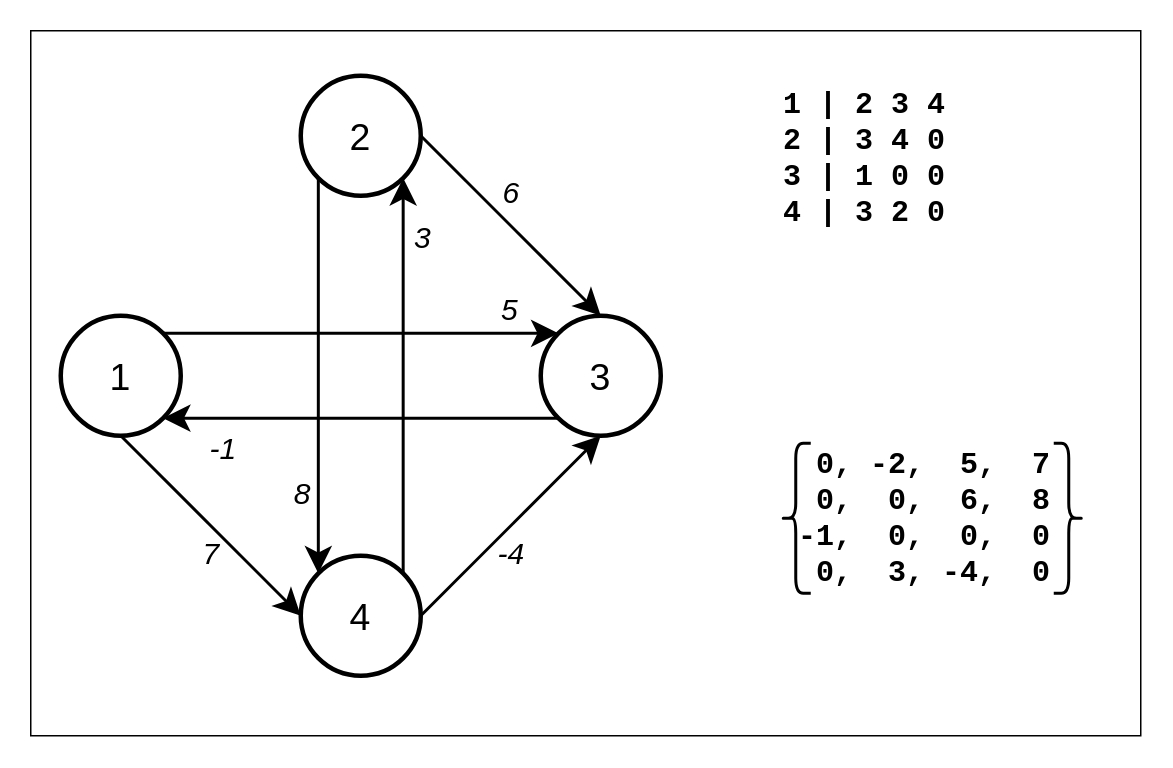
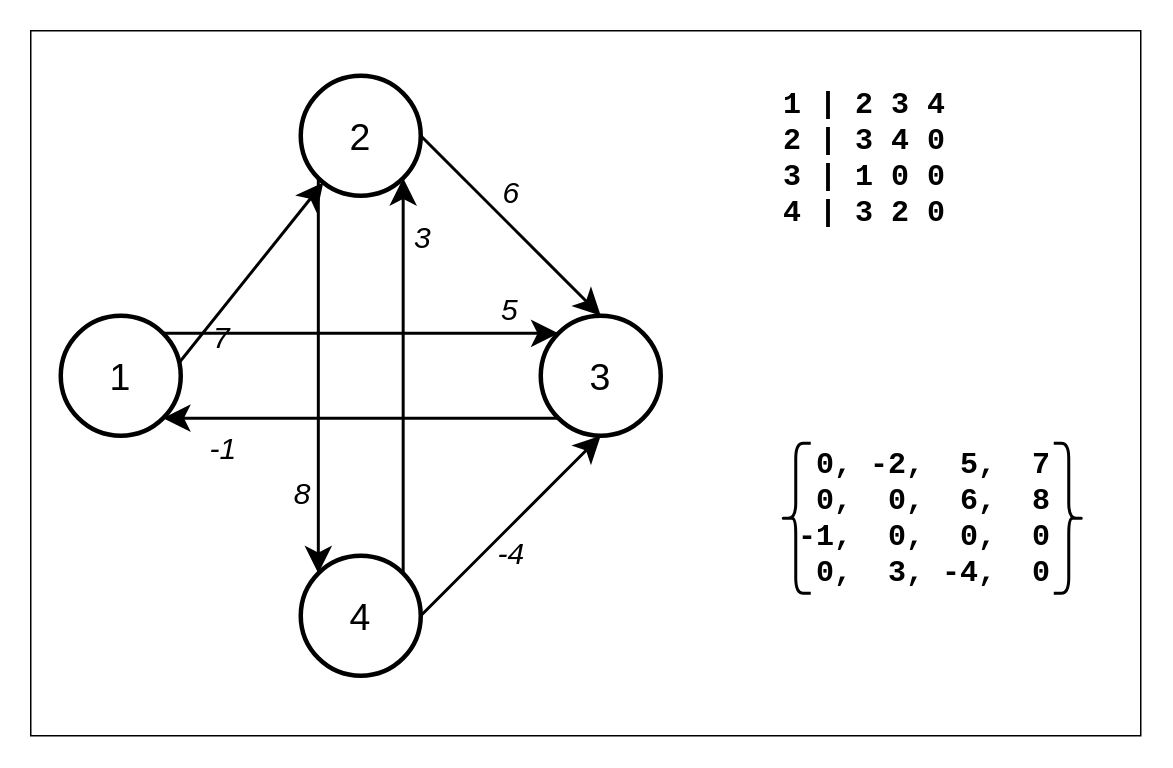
- <mxCell id="6" value="7" style="rounded=0;orthogonalLoop=1;jettySize=auto;html=1;entryX=0;entryY=0.5;entryDx=0;entryDy=0;exitX=0.5;exitY=1;exitDx=0;exitDy=0;strokeWidth=2;endSize=12;fontSize=20;labelBackgroundColor=none;verticalAlign=top;fontStyle=2" parent="4" source="7" target="10" edge="1"><mxGeometry relative="1" as="geometry" /></mxCell>
+ <mxCell id="6" value="7" style="rounded=0;orthogonalLoop=1;jettySize=auto;html=1;exitX=0.5;exitY=1;exitDx=0;exitDy=0;strokeWidth=2;endSize=12;fontSize=20;labelBackgroundColor=none;verticalAlign=top;fontStyle=2;" parent="4" source="7" target="15" edge="1"><mxGeometry relative="1" as="geometry" /></mxCell>
